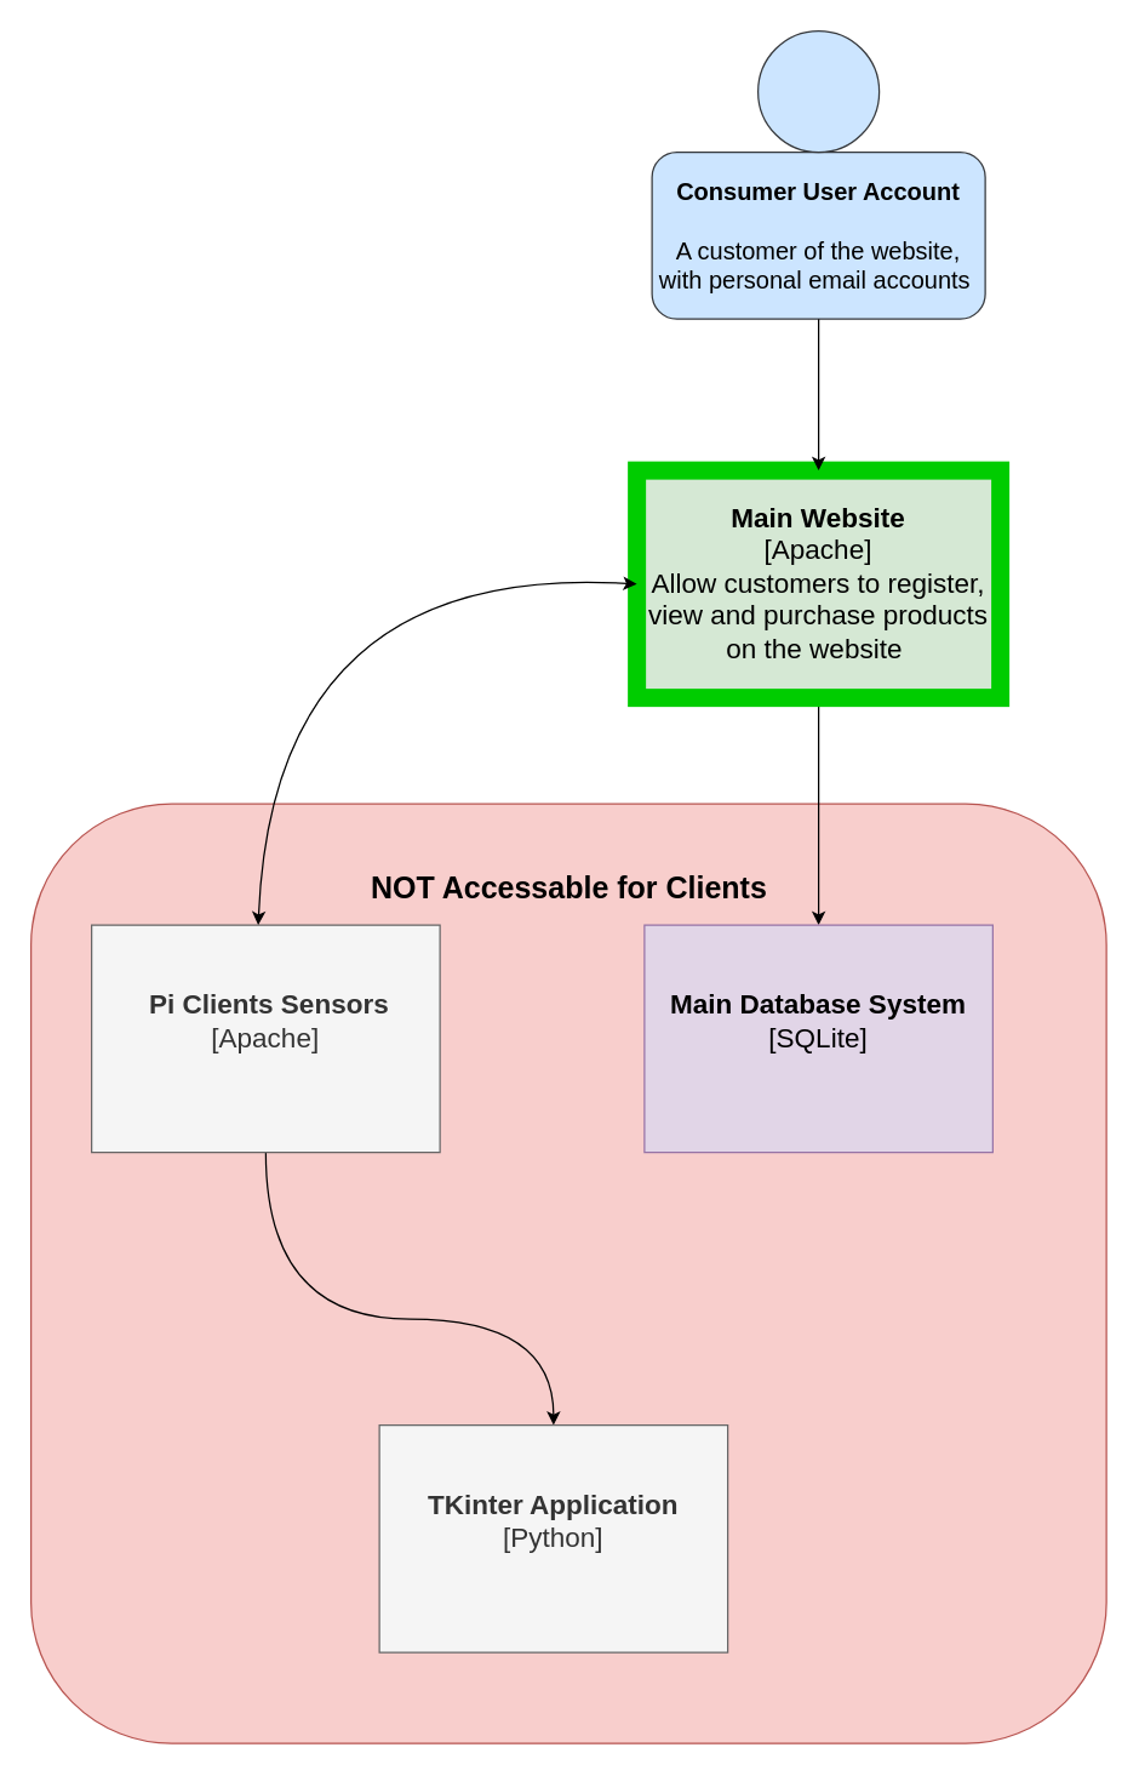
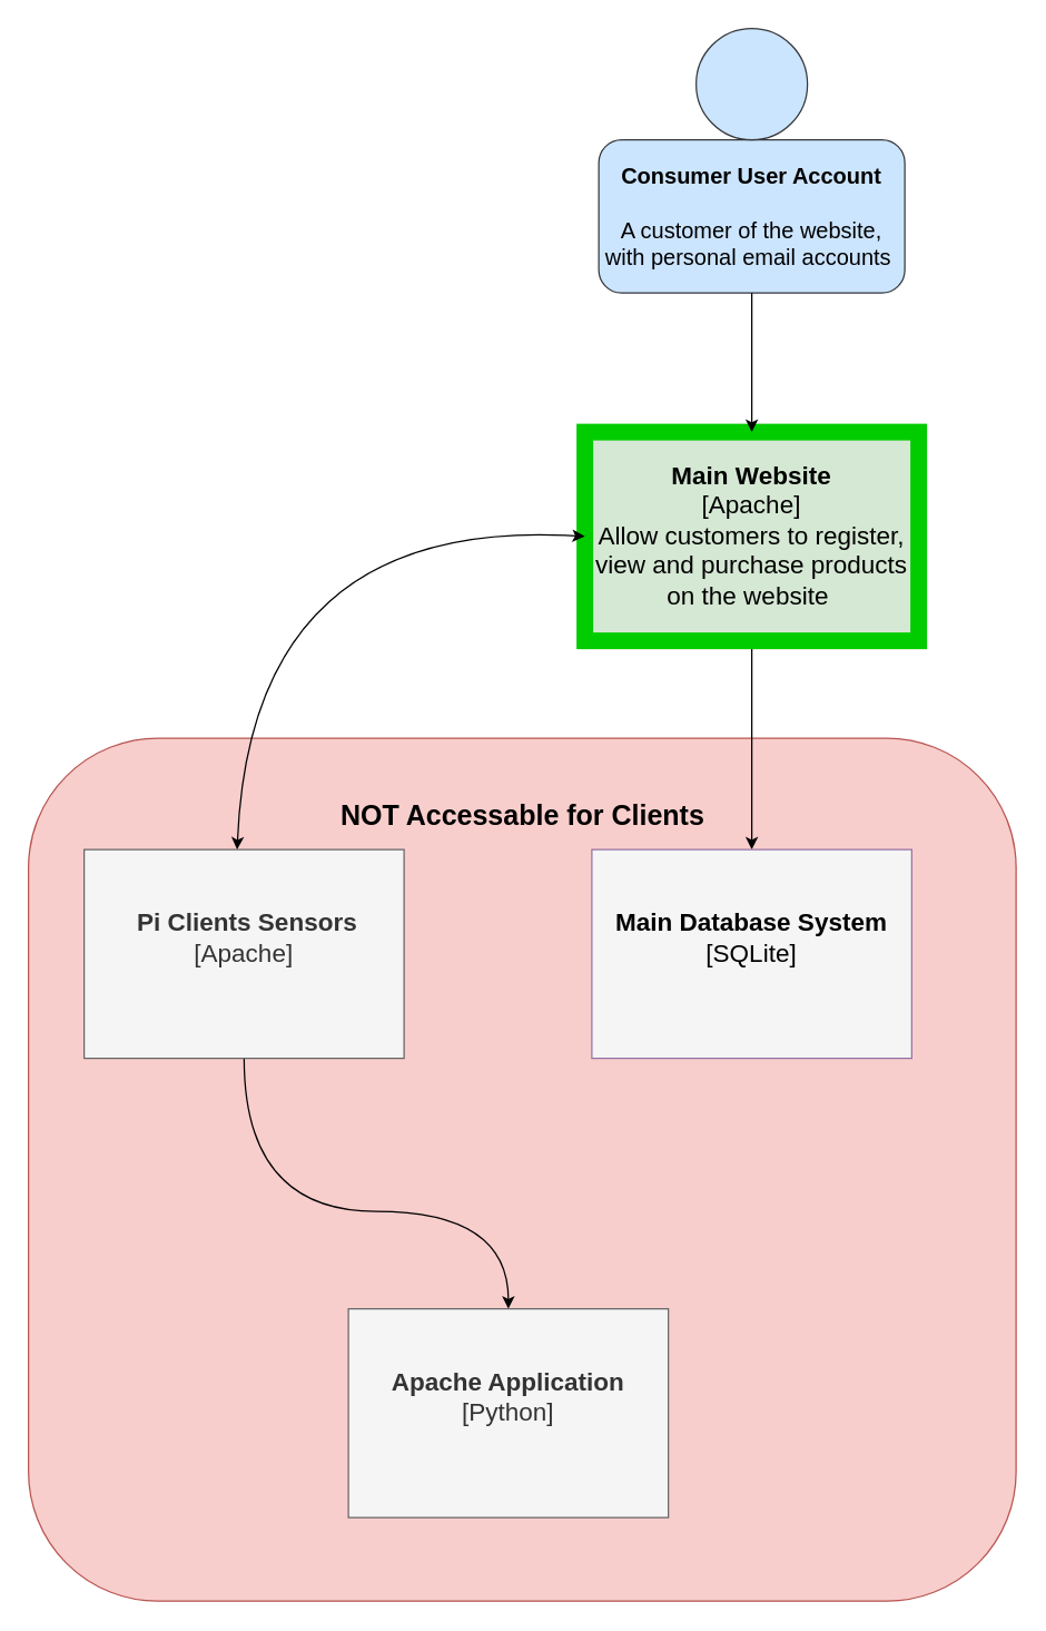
- <mxCell id="9" value="&lt;font style=&quot;font-size: 18px&quot;&gt;&lt;b&gt;Main Database System&lt;/b&gt;&lt;br&gt;[SQLite]&lt;br&gt;&lt;br&gt;&lt;/font&gt;" style="rounded=0;whiteSpace=wrap;html=1;fillColor=#e1d5e7;strokeColor=#9673a6;" parent="1" vertex="1"><mxGeometry x="425" y="610" width="230" height="150" as="geometry" /></mxCell>
+ <mxCell id="9" value="&lt;font style=&quot;font-size: 18px&quot;&gt;&lt;b&gt;Main Database System&lt;/b&gt;&lt;br&gt;[SQLite]&lt;br&gt;&lt;br&gt;&lt;/font&gt;" style="rounded=0;whiteSpace=wrap;html=1;fillColor=#f5f5f5;strokeColor=#9673a6;" parent="1" vertex="1"><mxGeometry x="425" y="610" width="230" height="150" as="geometry" /></mxCell>
- <mxCell id="12" value="&lt;font style=&quot;font-size: 18px&quot;&gt;&lt;b&gt;TKinter Application&lt;/b&gt;&lt;br&gt;[Python]&lt;br&gt;&lt;br&gt;&lt;/font&gt;" style="rounded=0;whiteSpace=wrap;html=1;fillColor=#f5f5f5;strokeColor=#666666;fontColor=#333333;" parent="1" vertex="1"><mxGeometry y="940" width="230" height="150" as="geometry" x="250" /></mxCell>
+ <mxCell id="12" value="&lt;font style=&quot;font-size: 18px&quot;&gt;&lt;b&gt;Apache Application&lt;/b&gt;&lt;br&gt;[Python]&lt;br&gt;&lt;br&gt;&lt;/font&gt;" style="rounded=0;whiteSpace=wrap;html=1;fillColor=#f5f5f5;strokeColor=#666666;fontColor=#333333;" parent="1" vertex="1"><mxGeometry y="940" width="230" height="150" as="geometry" x="250" /></mxCell>
